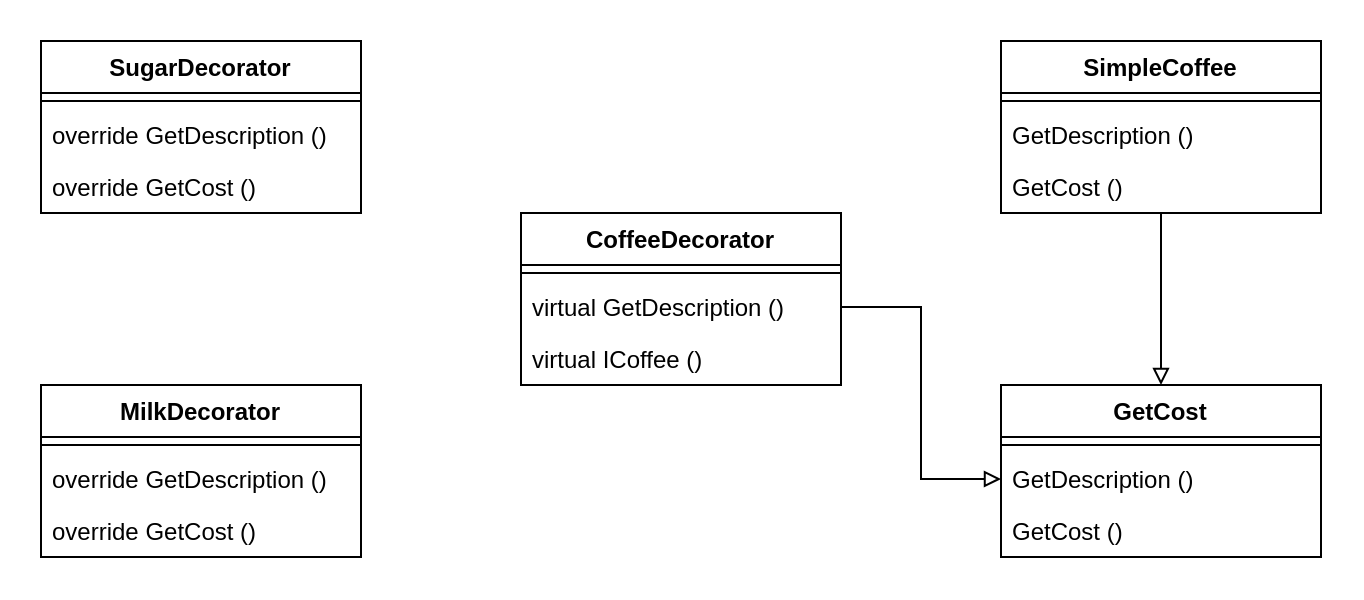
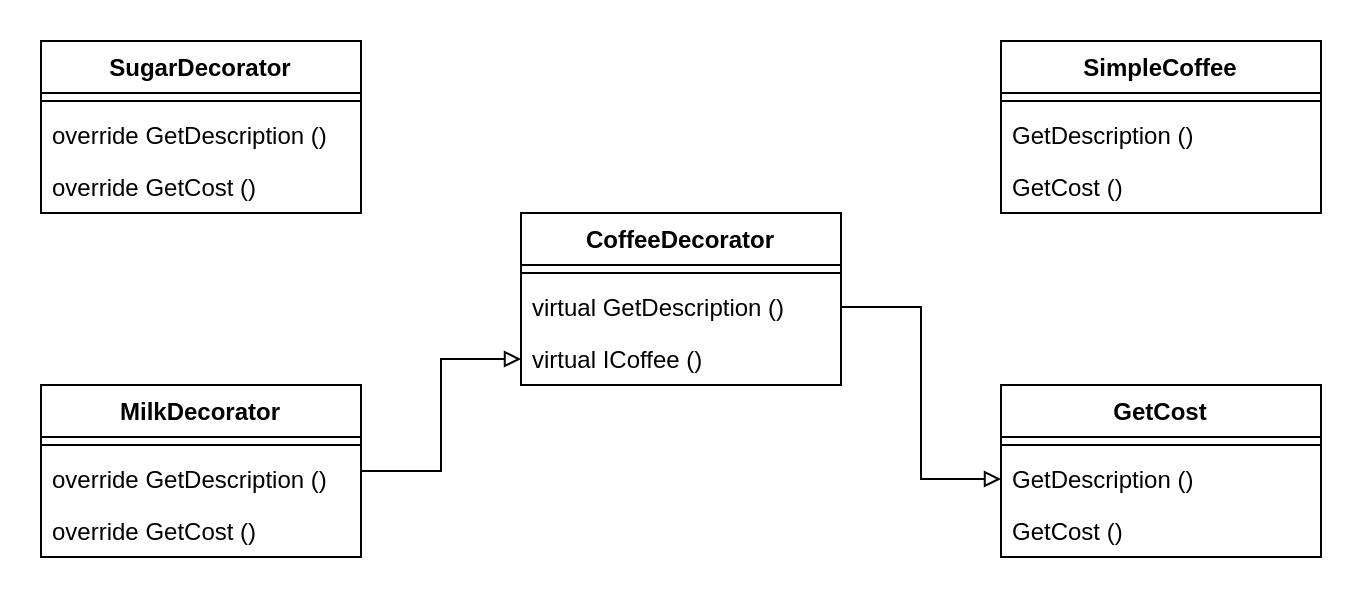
- <mxCell id="15" style="edgeStyle=orthogonalEdgeStyle;rounded=0;orthogonalLoop=1;jettySize=auto;html=1;entryX=0.5;entryY=0;entryDx=0;entryDy=0;endArrow=block;endFill=0;" edge="1" parent="1" source="16" target="20"><mxGeometry relative="1" as="geometry" /></mxCell>
+ <mxCell id="6" style="edgeStyle=orthogonalEdgeStyle;rounded=0;orthogonalLoop=1;jettySize=auto;html=1;endArrow=block;endFill=0;" edge="1" parent="1" source="7" target="5"><mxGeometry relative="1" as="geometry" /></mxCell>
